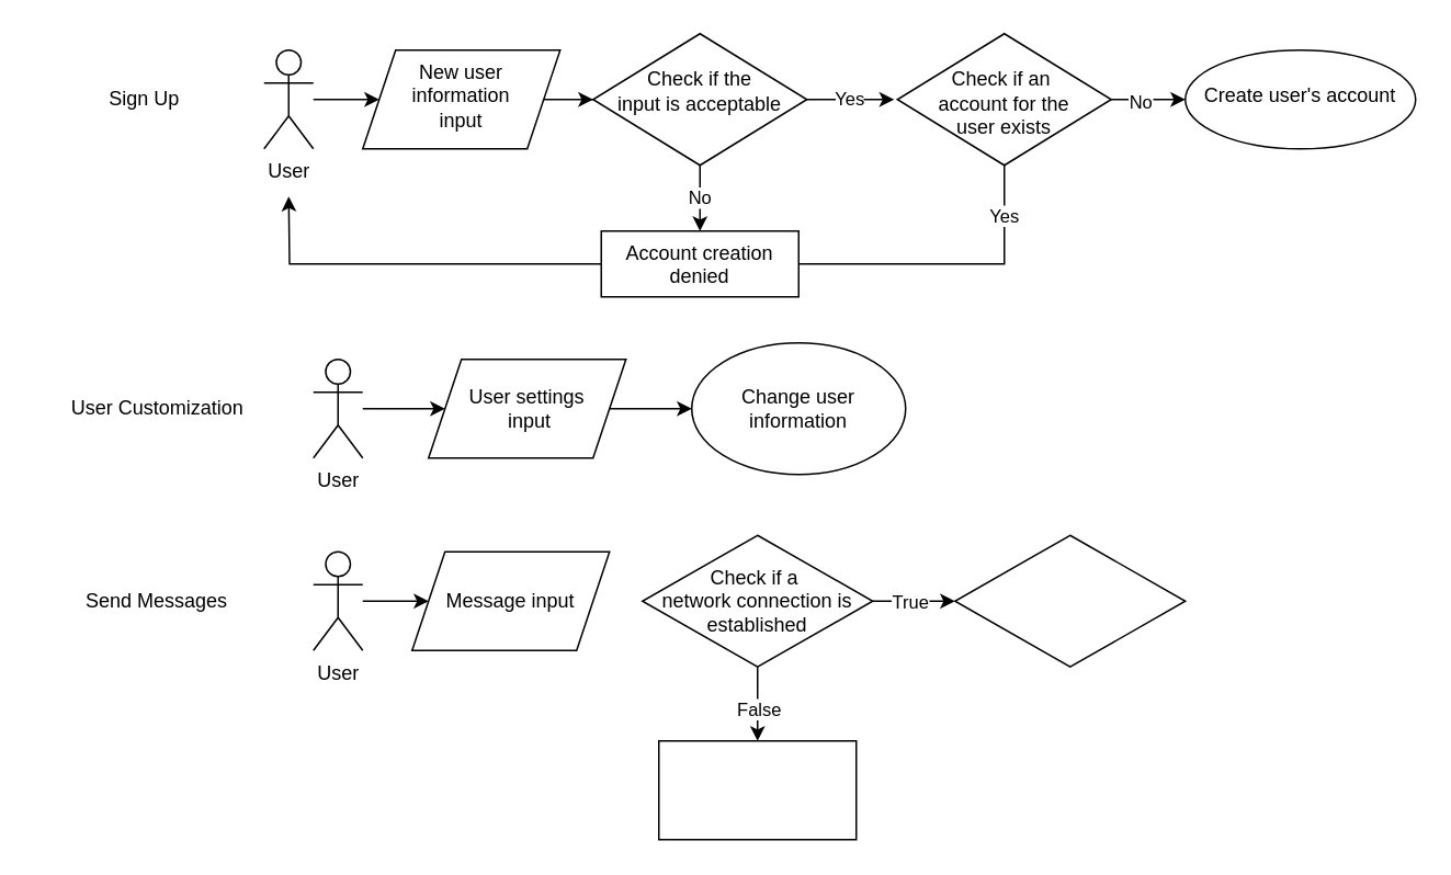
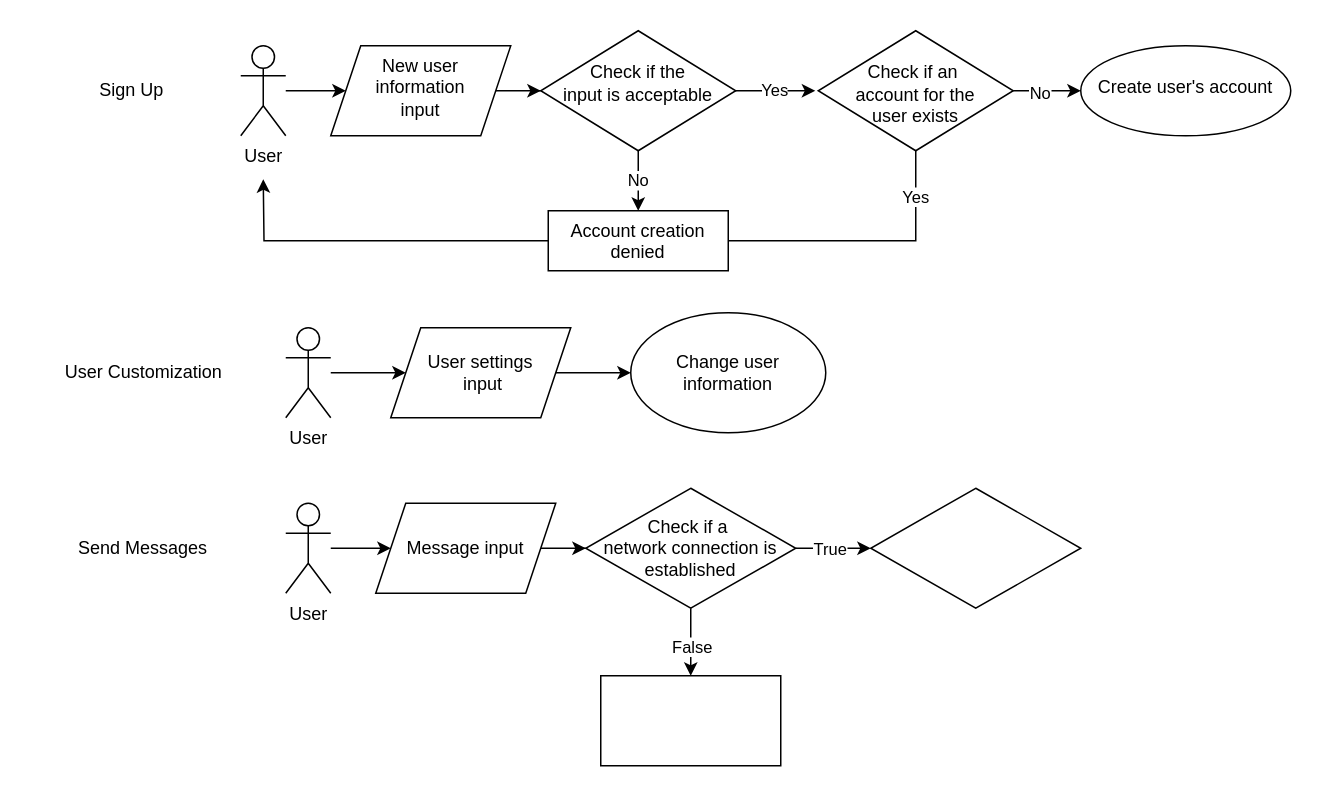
+ <mxCell id="24" value="" style="edgeStyle=orthogonalEdgeStyle;rounded=0;orthogonalLoop=1;jettySize=auto;html=1;" edge="1" parent="1" source="25" target="33"><mxGeometry relative="1" as="geometry" /></mxCell>
